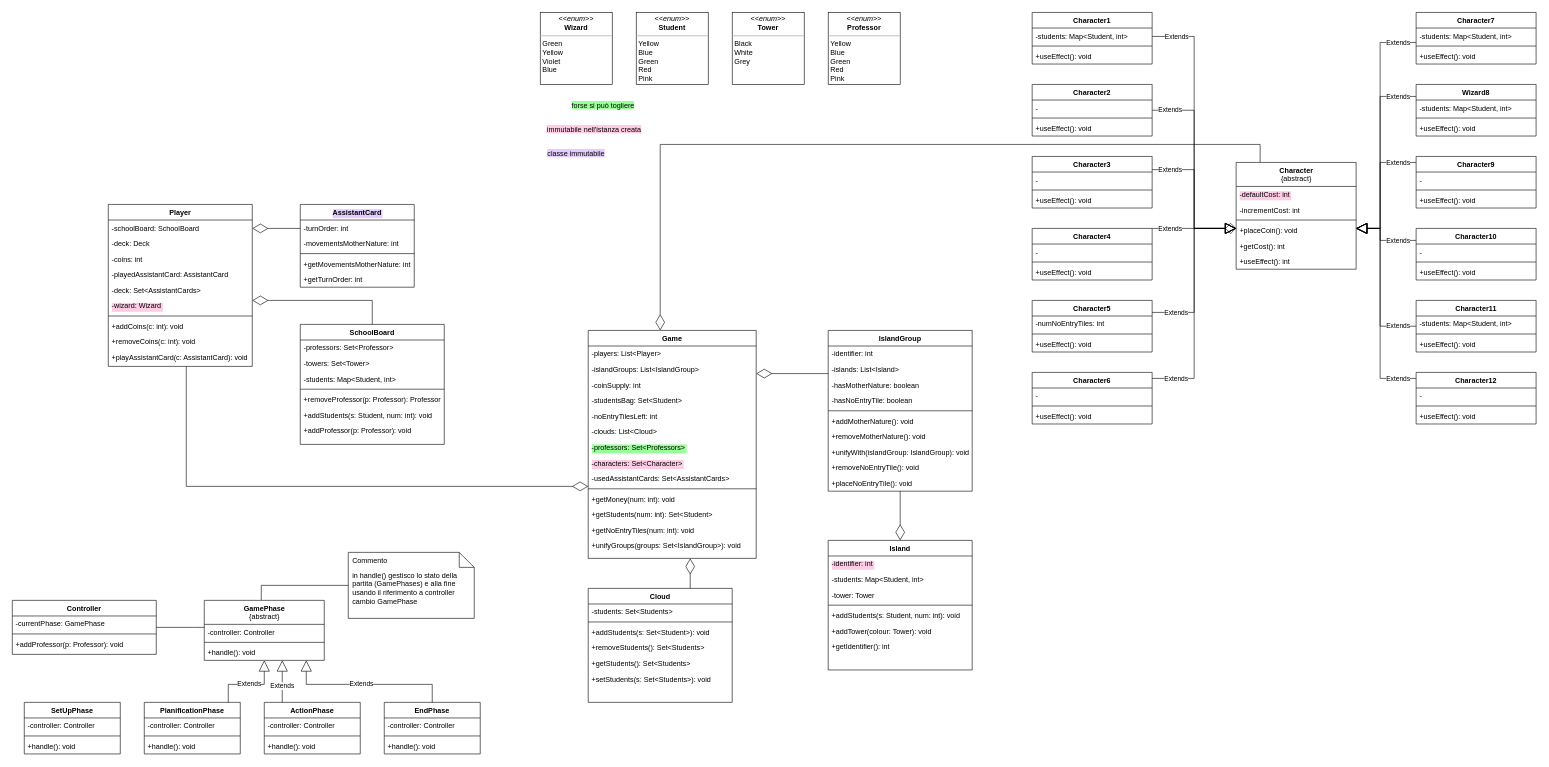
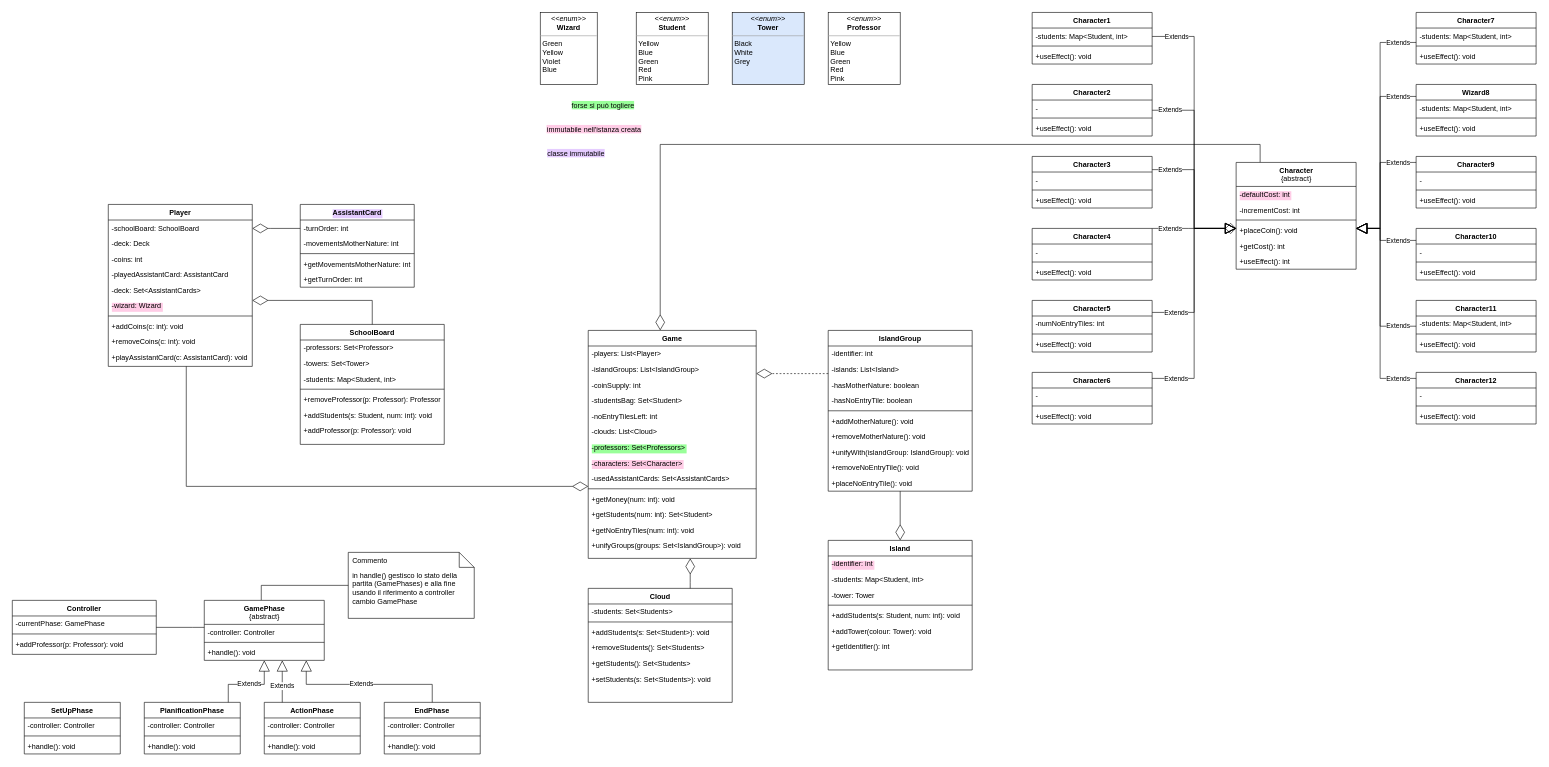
- <mxCell id="79" value="&lt;p style=&quot;margin: 0px ; margin-top: 4px ; text-align: center&quot;&gt;&lt;i&gt;&amp;lt;&amp;lt;enum&amp;gt;&amp;gt;&lt;/i&gt;&lt;br&gt;&lt;b&gt;Wizard&lt;/b&gt;&lt;/p&gt;&lt;hr size=&quot;1&quot;&gt;&lt;p style=&quot;margin: 0px ; margin-left: 4px&quot;&gt;Green&lt;/p&gt;&lt;p style=&quot;margin: 0px ; margin-left: 4px&quot;&gt;Yellow&lt;/p&gt;&lt;p style=&quot;margin: 0px ; margin-left: 4px&quot;&gt;Violet&lt;/p&gt;&lt;p style=&quot;margin: 0px ; margin-left: 4px&quot;&gt;Blue&lt;/p&gt;" style="verticalAlign=top;align=left;overflow=fill;fontSize=12;fontFamily=Helvetica;html=1;" parent="1" vertex="1"><mxGeometry x="900" width="120" height="120" as="geometry" y="20" /></mxCell>
+ <mxCell id="79" value="&lt;p style=&quot;margin: 0px ; margin-top: 4px ; text-align: center&quot;&gt;&lt;i&gt;&amp;lt;&amp;lt;enum&amp;gt;&amp;gt;&lt;/i&gt;&lt;br&gt;&lt;b&gt;Wizard&lt;/b&gt;&lt;/p&gt;&lt;hr size=&quot;1&quot;&gt;&lt;p style=&quot;margin: 0px ; margin-left: 4px&quot;&gt;Green&lt;/p&gt;&lt;p style=&quot;margin: 0px ; margin-left: 4px&quot;&gt;Yellow&lt;/p&gt;&lt;p style=&quot;margin: 0px ; margin-left: 4px&quot;&gt;Violet&lt;/p&gt;&lt;p style=&quot;margin: 0px ; margin-left: 4px&quot;&gt;Blue&lt;/p&gt;" style="verticalAlign=top;align=left;overflow=fill;fontSize=12;fontFamily=Helvetica;html=1;" parent="1" vertex="1"><mxGeometry x="900" y="20" width="95" height="120" as="geometry" /></mxCell>
- <mxCell id="39" value="&lt;p style=&quot;margin: 0px ; margin-top: 4px ; text-align: center&quot;&gt;&lt;i&gt;&amp;lt;&amp;lt;enum&amp;gt;&amp;gt;&lt;/i&gt;&lt;br&gt;&lt;b&gt;Tower&lt;/b&gt;&lt;/p&gt;&lt;hr size=&quot;1&quot;&gt;&lt;p style=&quot;margin: 0px ; margin-left: 4px&quot;&gt;Black&lt;/p&gt;&lt;p style=&quot;margin: 0px ; margin-left: 4px&quot;&gt;White&lt;/p&gt;&lt;p style=&quot;margin: 0px ; margin-left: 4px&quot;&gt;Grey&lt;/p&gt;&lt;p style=&quot;margin: 0px ; margin-left: 4px&quot;&gt;&lt;br&gt;&lt;/p&gt;" style="verticalAlign=top;align=left;overflow=fill;fontSize=12;fontFamily=Helvetica;html=1;" parent="1" vertex="1"><mxGeometry x="1220" width="120" height="120" as="geometry" y="20" /></mxCell>
+ <mxCell id="39" value="&lt;p style=&quot;margin: 0px ; margin-top: 4px ; text-align: center&quot;&gt;&lt;i&gt;&amp;lt;&amp;lt;enum&amp;gt;&amp;gt;&lt;/i&gt;&lt;br&gt;&lt;b&gt;Tower&lt;/b&gt;&lt;/p&gt;&lt;hr size=&quot;1&quot;&gt;&lt;p style=&quot;margin: 0px ; margin-left: 4px&quot;&gt;Black&lt;/p&gt;&lt;p style=&quot;margin: 0px ; margin-left: 4px&quot;&gt;White&lt;/p&gt;&lt;p style=&quot;margin: 0px ; margin-left: 4px&quot;&gt;Grey&lt;/p&gt;&lt;p style=&quot;margin: 0px ; margin-left: 4px&quot;&gt;&lt;br&gt;&lt;/p&gt;" style="verticalAlign=top;align=left;overflow=fill;fontSize=12;fontFamily=Helvetica;html=1;fillColor=#dae8fc;" parent="1" vertex="1"><mxGeometry x="1220" width="120" height="120" as="geometry" y="20" /></mxCell>
- <mxCell id="37" value="" style="endArrow=diamondThin;endFill=0;endSize=24;html=1;rounded=0;edgeStyle=orthogonalEdgeStyle;" parent="1" source="25" target="2" edge="1"><mxGeometry width="160" relative="1" as="geometry"><mxPoint x="780" y="770" as="sourcePoint" /><mxPoint x="940" y="770" as="targetPoint" /><Array as="points"><mxPoint x="1350" y="622" /><mxPoint x="1350" y="622" /></Array></mxGeometry></mxCell>
+ <mxCell id="37" value="" style="endArrow=diamondThin;endFill=0;endSize=24;html=1;rounded=0;edgeStyle=orthogonalEdgeStyle;dashed=1;" parent="1" source="25" target="2" edge="1"><mxGeometry width="160" relative="1" as="geometry"><mxPoint x="780" y="770" as="sourcePoint" /><mxPoint x="940" y="770" as="targetPoint" /><Array as="points"><mxPoint x="1350" y="622" /><mxPoint x="1350" y="622" /></Array></mxGeometry></mxCell>
